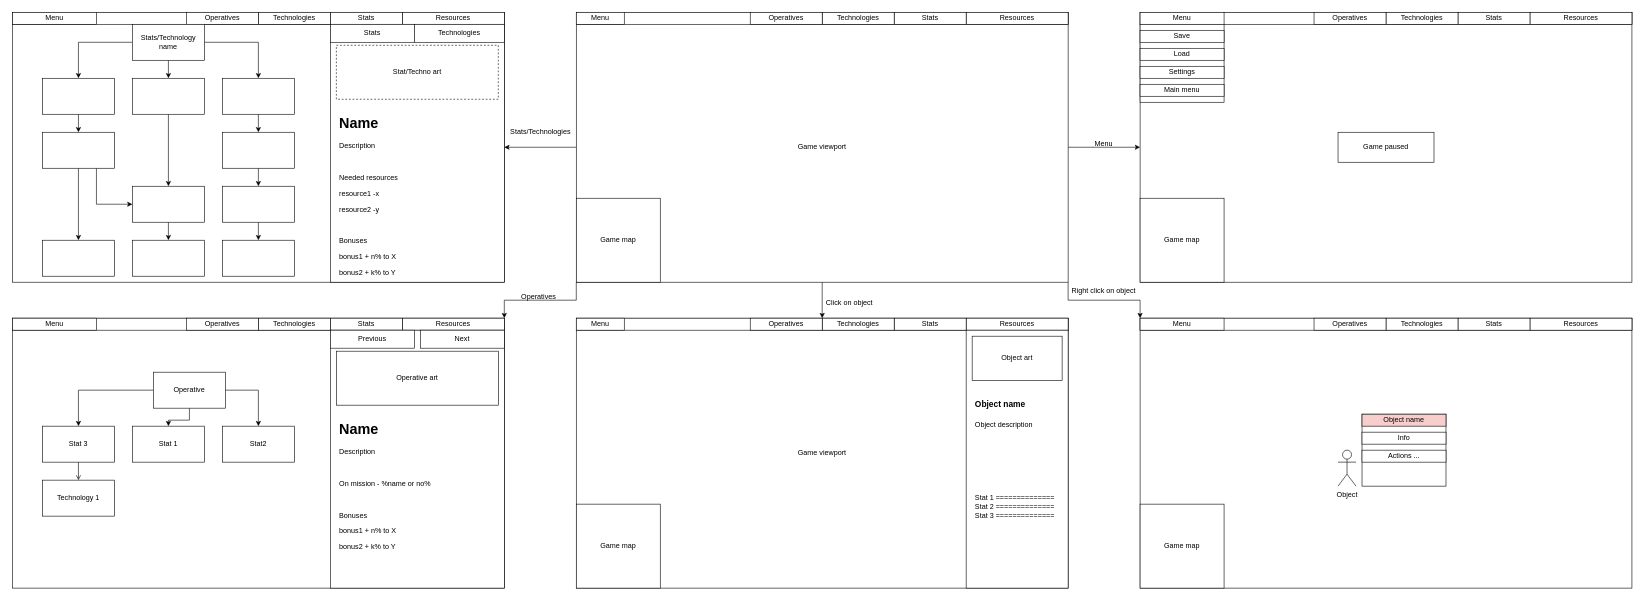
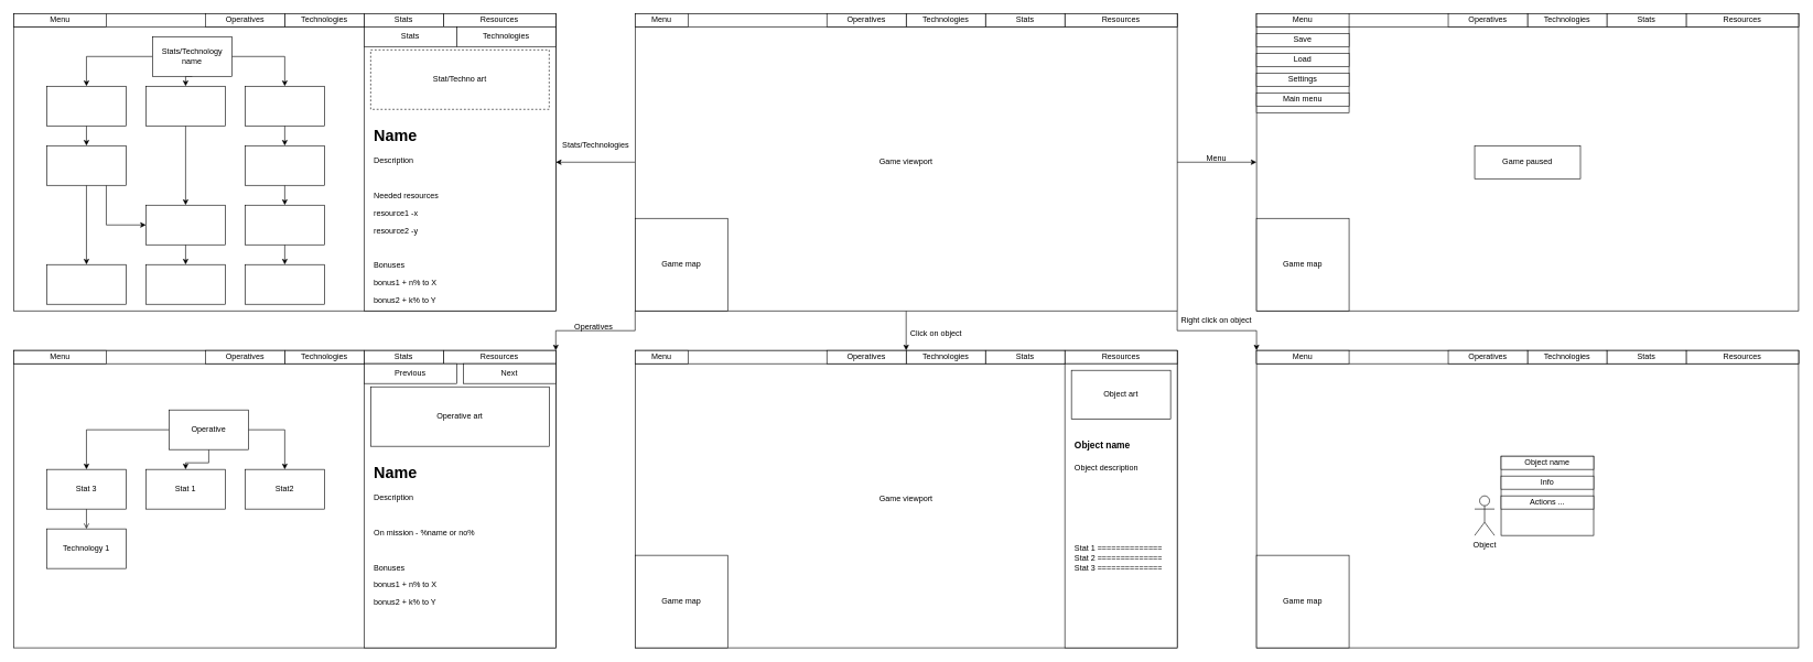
- <mxCell id="67" value="Stats/Technology name" style="rounded=0;whiteSpace=wrap;html=1;" vertex="1" parent="1"><mxGeometry x="220" y="40" width="120" height="60" as="geometry" /></mxCell>
+ <mxCell id="67" value="Stats/Technology name" style="rounded=0;whiteSpace=wrap;html=1;" vertex="1" parent="1"><mxGeometry x="230" y="55" width="120" height="60" as="geometry" /></mxCell>
- <mxCell id="47" value="Object name" style="rounded=0;whiteSpace=wrap;html=1;fillColor=#f8cecc;" vertex="1" parent="1"><mxGeometry x="2270" y="690" width="140" height="20" as="geometry" /></mxCell>
+ <mxCell id="47" value="Object name" style="rounded=0;whiteSpace=wrap;html=1;" vertex="1" parent="1"><mxGeometry x="2270" y="690" width="140" height="20" as="geometry" /></mxCell>
